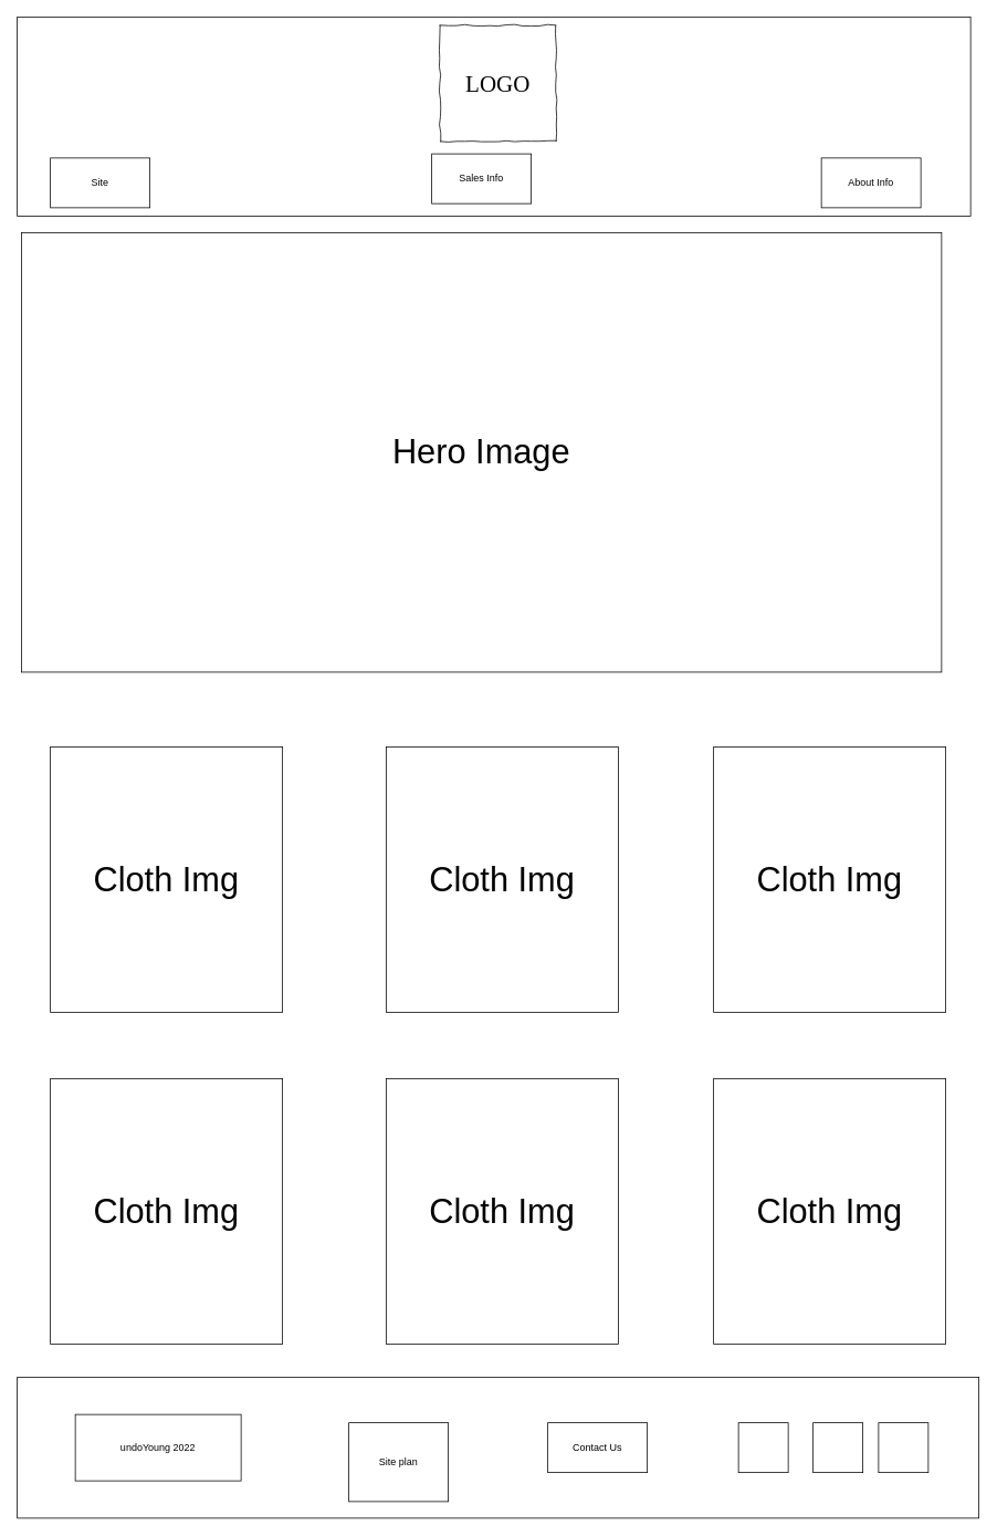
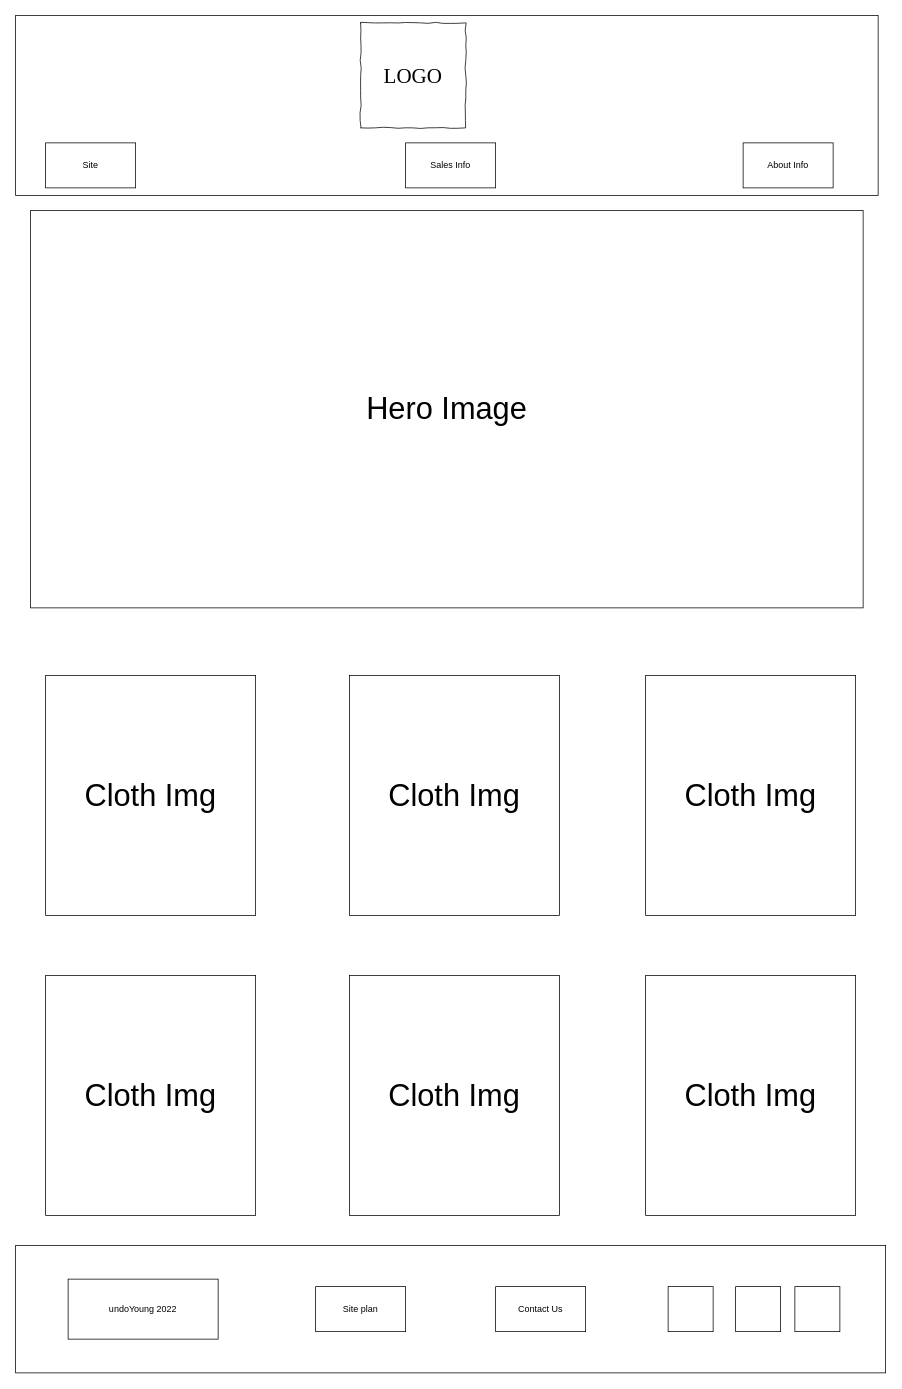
- <mxCell id="3" value="LOGO" style="whiteSpace=wrap;html=1;rounded=0;shadow=0;labelBackgroundColor=none;strokeWidth=1;fontFamily=Verdana;fontSize=28;align=center;comic=1;fillColor=none;" parent="1" vertex="1"><mxGeometry x="530" y="30" width="140" height="140" as="geometry" /></mxCell>
+ <mxCell id="3" value="LOGO" style="whiteSpace=wrap;html=1;rounded=0;shadow=0;labelBackgroundColor=none;strokeWidth=1;fontFamily=Verdana;fontSize=28;align=center;comic=1;fillColor=none;" parent="1" vertex="1"><mxGeometry x="480" y="30" width="140" height="140" as="geometry" /></mxCell>
- <mxCell id="12" value="Sales Info" style="rounded=0;whiteSpace=wrap;html=1;" parent="1" vertex="1"><mxGeometry x="520" y="185" width="120" height="60" as="geometry" /></mxCell>
+ <mxCell id="12" value="Sales Info" style="rounded=0;whiteSpace=wrap;html=1;" parent="1" vertex="1"><mxGeometry x="540" y="190" width="120" height="60" as="geometry" /></mxCell>
- <mxCell id="14" value="&lt;font style=&quot;font-size: 41px&quot;&gt;Hero Image&lt;/font&gt;" style="rounded=0;whiteSpace=wrap;html=1;" vertex="1" parent="1"><mxGeometry x="25" y="280" width="1110" height="530" as="geometry" /></mxCell>
+ <mxCell id="14" value="&lt;font style=&quot;font-size: 41px&quot;&gt;Hero Image&lt;/font&gt;" style="rounded=0;whiteSpace=wrap;html=1;" vertex="1" parent="1"><mxGeometry x="40" y="280" width="1110" height="530" as="geometry" /></mxCell>
- <mxCell id="6" value="Site plan" style="rounded=0;whiteSpace=wrap;html=1;fillColor=none;" parent="1" vertex="1"><mxGeometry x="420" y="1715" width="120" height="95" as="geometry" /></mxCell>
+ <mxCell id="6" value="Site plan" style="rounded=0;whiteSpace=wrap;html=1;fillColor=none;" parent="1" vertex="1"><mxGeometry x="420" y="1715" width="120" height="60" as="geometry" /></mxCell>
